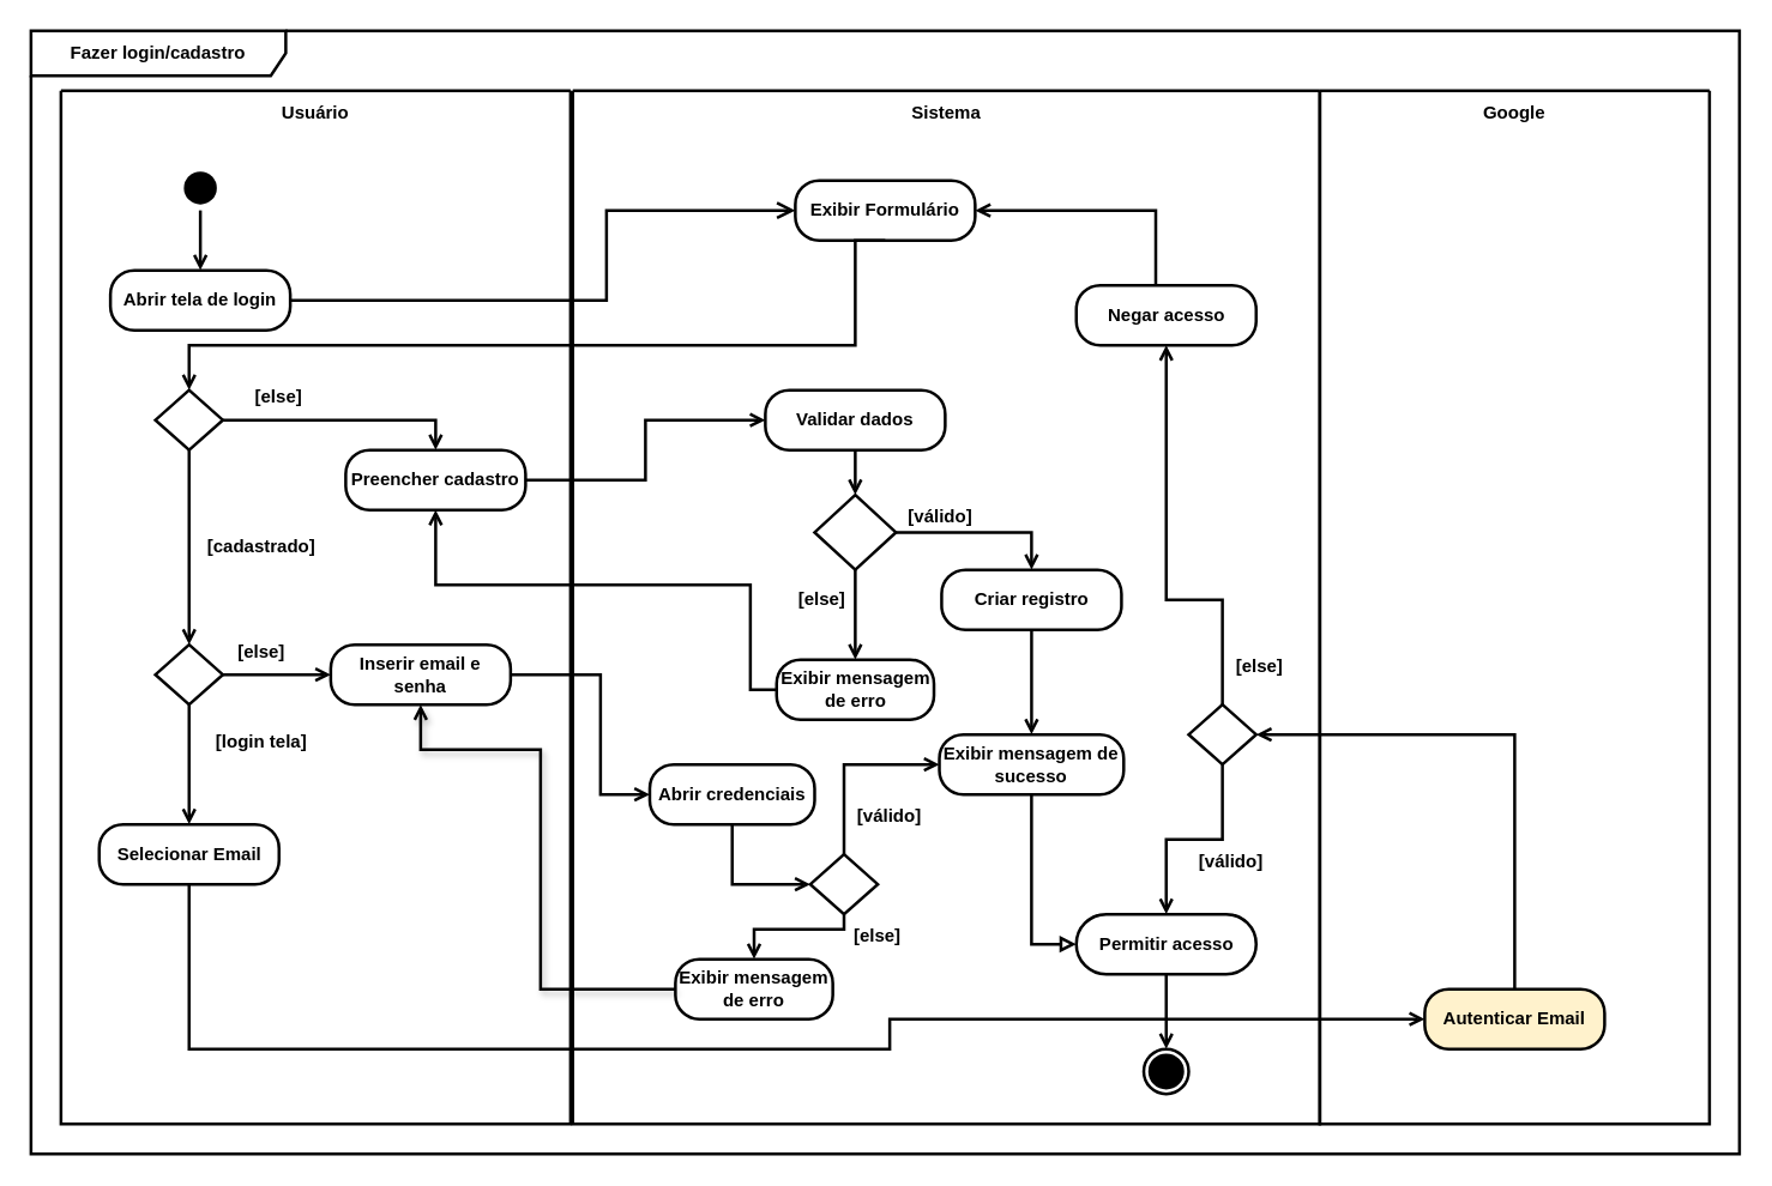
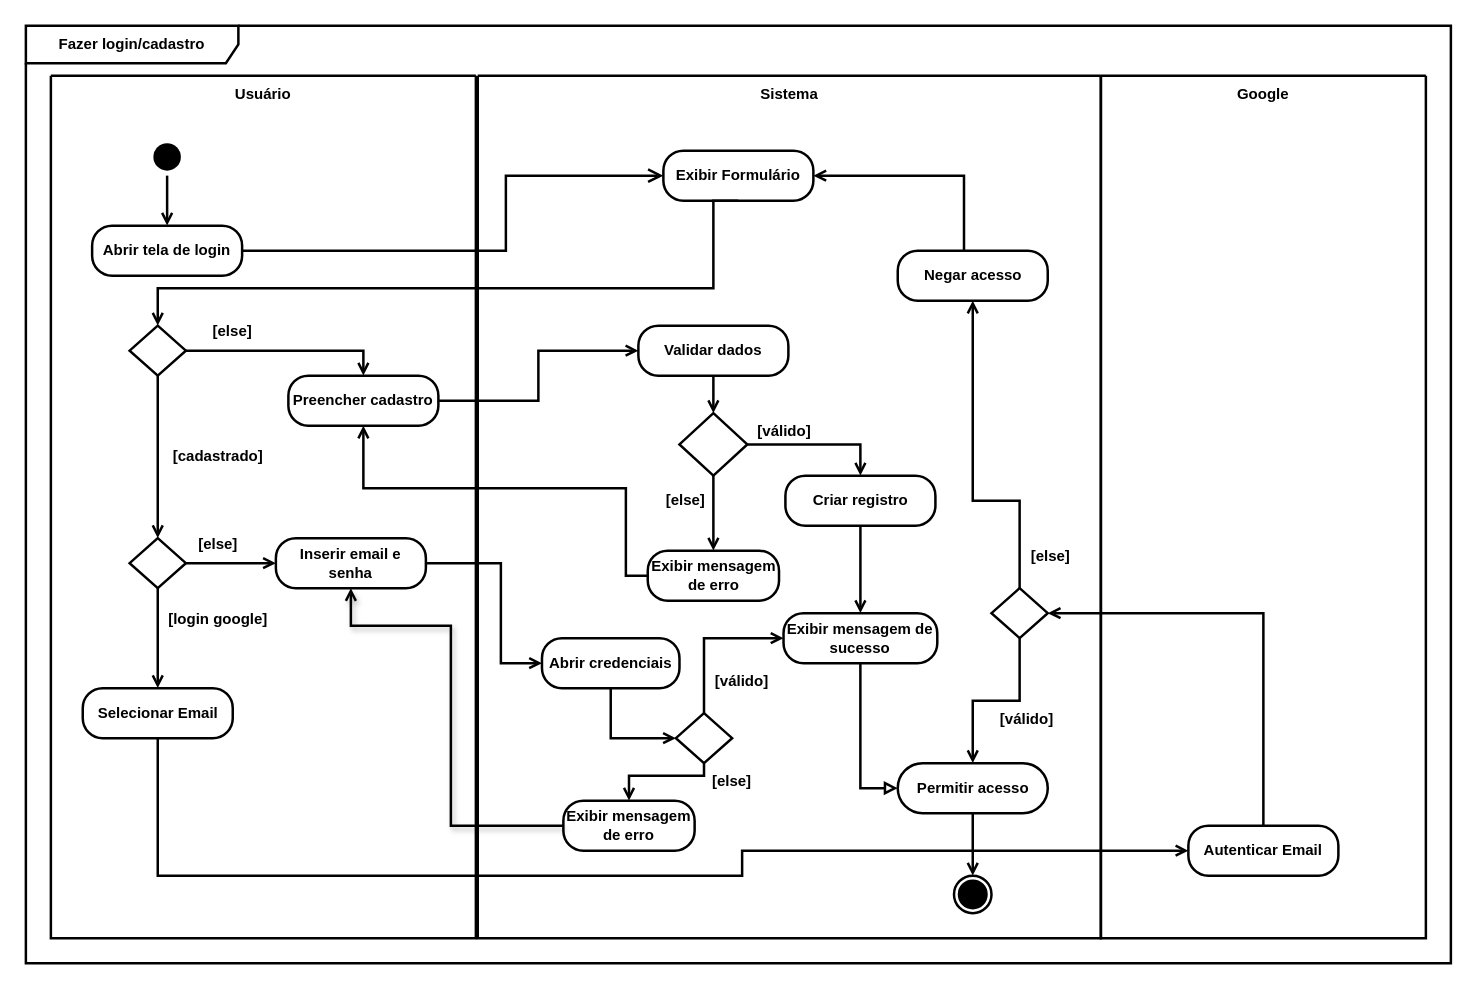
- <mxCell id="39" value="Negar acesso" style="rounded=1;whiteSpace=wrap;html=1;arcSize=40;strokeWidth=2;fontStyle=1" vertex="1" parent="21"><mxGeometry x="336" y="130" width="120" height="40" as="geometry" /></mxCell>
+ <mxCell id="39" value="Negar acesso" style="rounded=1;whiteSpace=wrap;html=1;arcSize=40;strokeWidth=2;fontStyle=1" vertex="1" parent="21"><mxGeometry x="336" y="140" width="120" height="40" as="geometry" /></mxCell>
- <mxCell id="19" value="[login tela]" style="text;html=1;align=center;verticalAlign=middle;whiteSpace=wrap;rounded=0;fontStyle=1;strokeWidth=2;" vertex="1" parent="3"><mxGeometry x="88" y="420" width="92" height="30" as="geometry" /></mxCell>
+ <mxCell id="19" value="[login google]" style="text;html=1;align=center;verticalAlign=middle;whiteSpace=wrap;rounded=0;fontStyle=1;strokeWidth=2;" vertex="1" parent="3"><mxGeometry x="88" y="420" width="92" height="30" as="geometry" /></mxCell>
- <mxCell id="58" value="Autenticar Email" style="rounded=1;whiteSpace=wrap;html=1;arcSize=40;strokeWidth=2;fontStyle=1;fillColor=#fff2cc;" vertex="1" parent="56"><mxGeometry x="70" y="600" width="120" height="40" as="geometry" /></mxCell>
+ <mxCell id="58" value="Autenticar Email" style="rounded=1;whiteSpace=wrap;html=1;arcSize=40;strokeWidth=2;fontStyle=1" vertex="1" parent="56"><mxGeometry x="70" y="600" width="120" height="40" as="geometry" /></mxCell>
